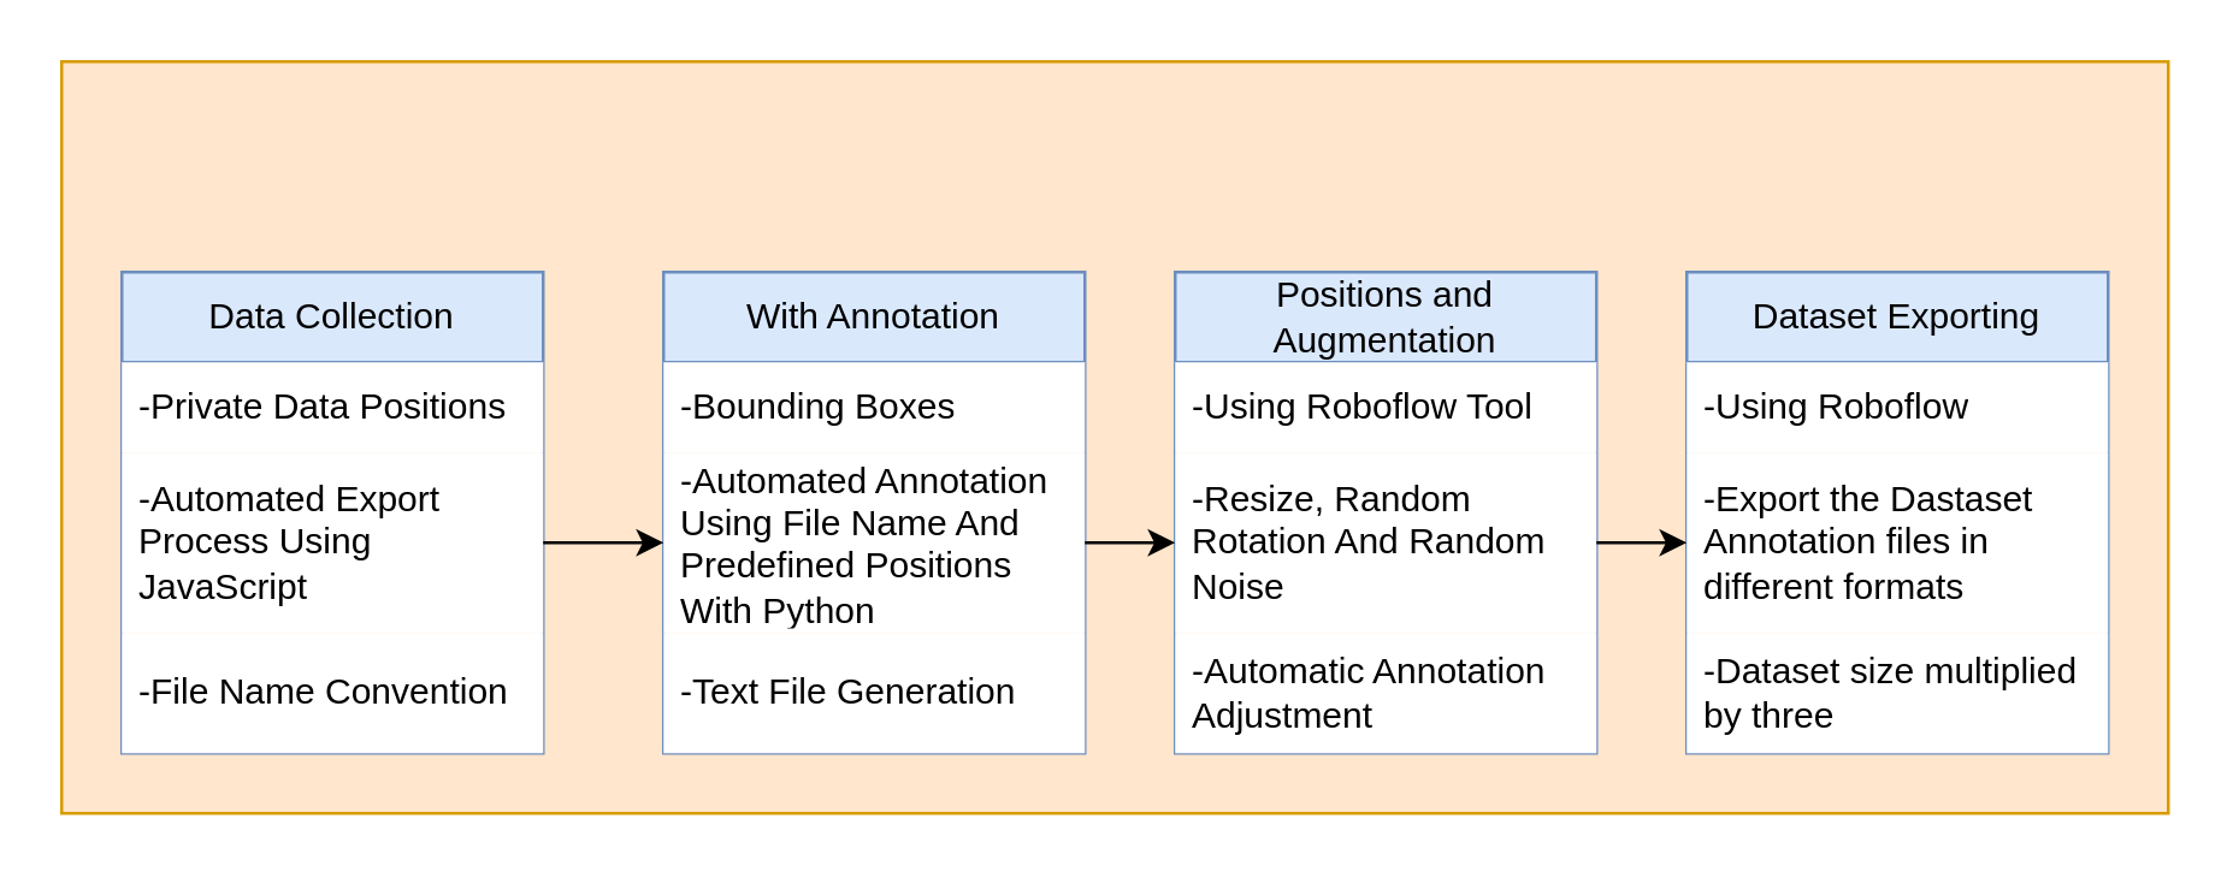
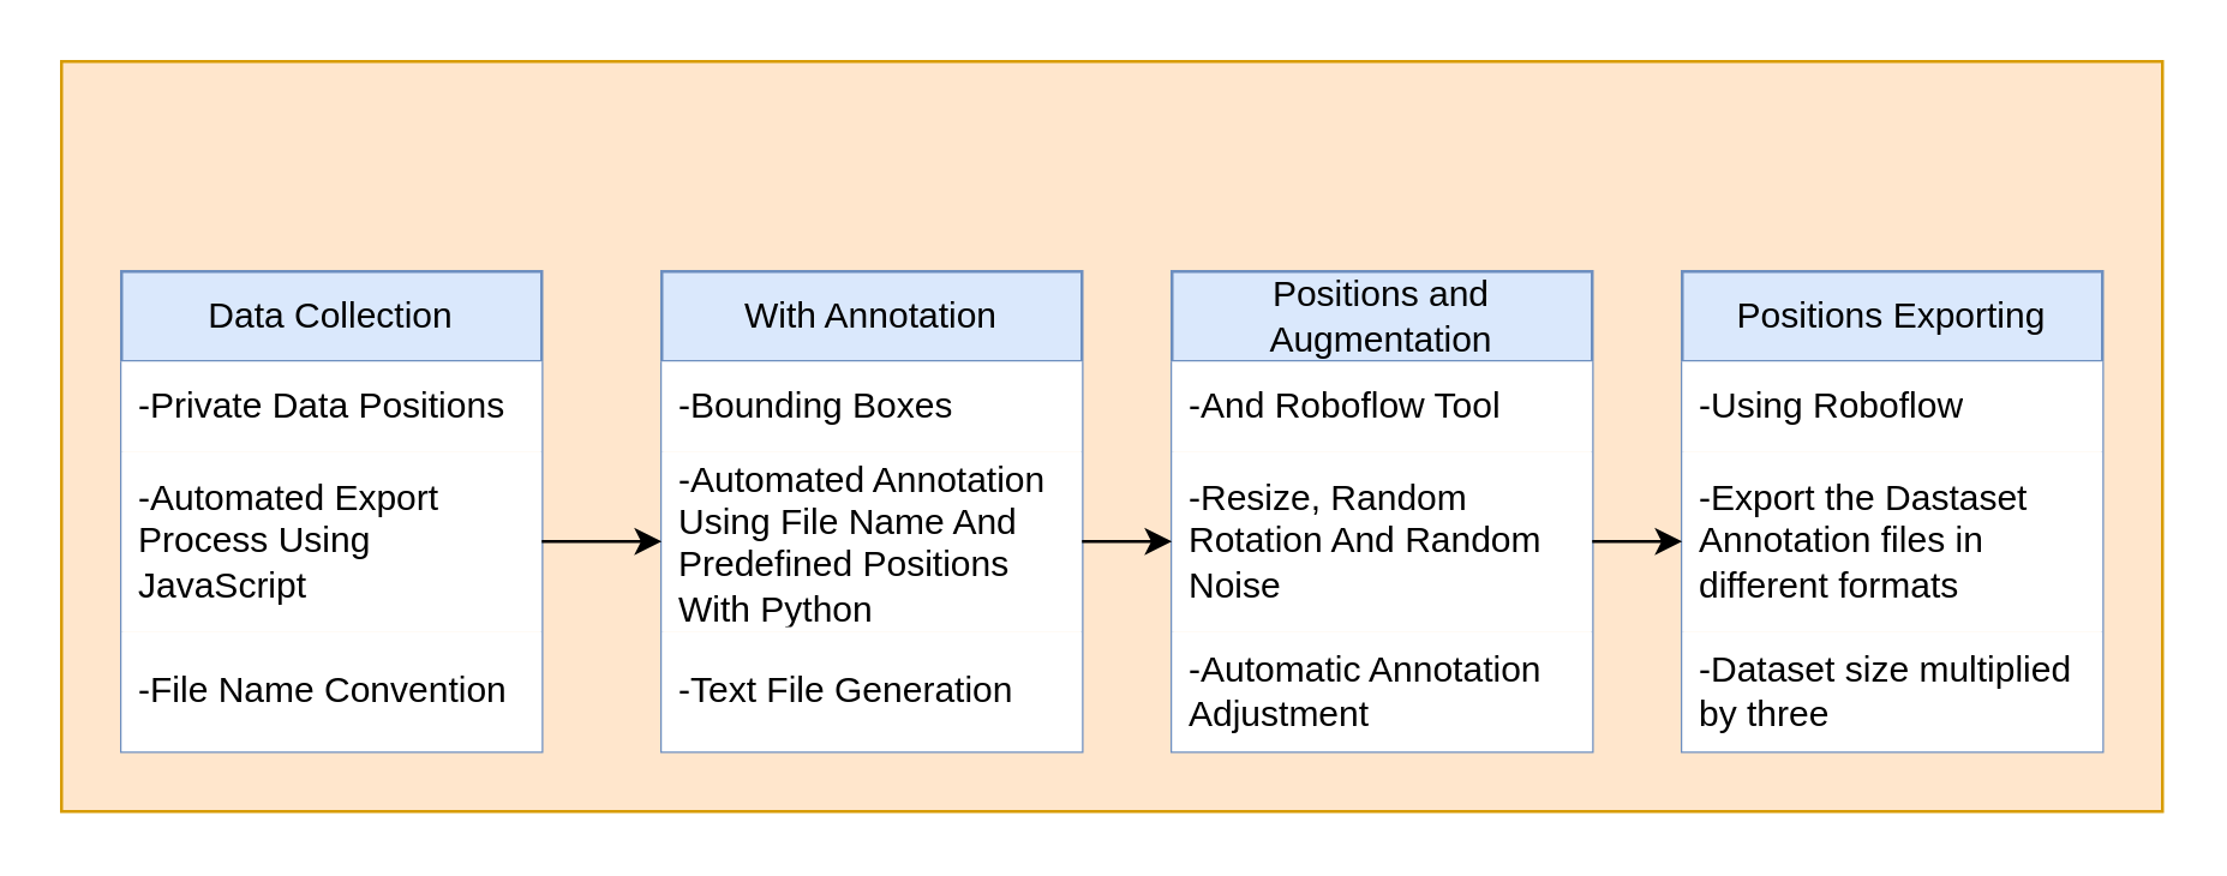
- <mxCell id="17" value="Dataset Exporting" style="swimlane;fontStyle=0;childLayout=stackLayout;horizontal=1;startSize=30;horizontalStack=0;resizeParent=1;resizeParentMax=0;resizeLast=0;collapsible=1;marginBottom=0;whiteSpace=wrap;html=1;fillColor=#dae8fc;strokeColor=#6c8ebf;" vertex="1" parent="1"><mxGeometry x="560" y="90" width="140" height="160" as="geometry"><mxRectangle x="50" y="310" width="120" height="30" as="alternateBounds" /></mxGeometry></mxCell>
+ <mxCell id="17" value="Positions Exporting" style="swimlane;fontStyle=0;childLayout=stackLayout;horizontal=1;startSize=30;horizontalStack=0;resizeParent=1;resizeParentMax=0;resizeLast=0;collapsible=1;marginBottom=0;whiteSpace=wrap;html=1;fillColor=#dae8fc;strokeColor=#6c8ebf;" vertex="1" parent="1"><mxGeometry x="560" y="90" width="140" height="160" as="geometry"><mxRectangle x="50" y="310" width="120" height="30" as="alternateBounds" /></mxGeometry></mxCell>
- <mxCell id="13" value="-Using Roboflow Tool" style="text;strokeColor=none;fillColor=default;align=left;verticalAlign=middle;spacingLeft=4;spacingRight=4;overflow=hidden;points=[[0,0.5],[1,0.5]];portConstraint=eastwest;rotatable=0;whiteSpace=wrap;html=1;" vertex="1" parent="12"><mxGeometry y="30" width="140" height="30" as="geometry" /></mxCell>
+ <mxCell id="13" value="-And Roboflow Tool" style="text;strokeColor=none;fillColor=default;align=left;verticalAlign=middle;spacingLeft=4;spacingRight=4;overflow=hidden;points=[[0,0.5],[1,0.5]];portConstraint=eastwest;rotatable=0;whiteSpace=wrap;html=1;" vertex="1" parent="12"><mxGeometry y="30" width="140" height="30" as="geometry" /></mxCell>
